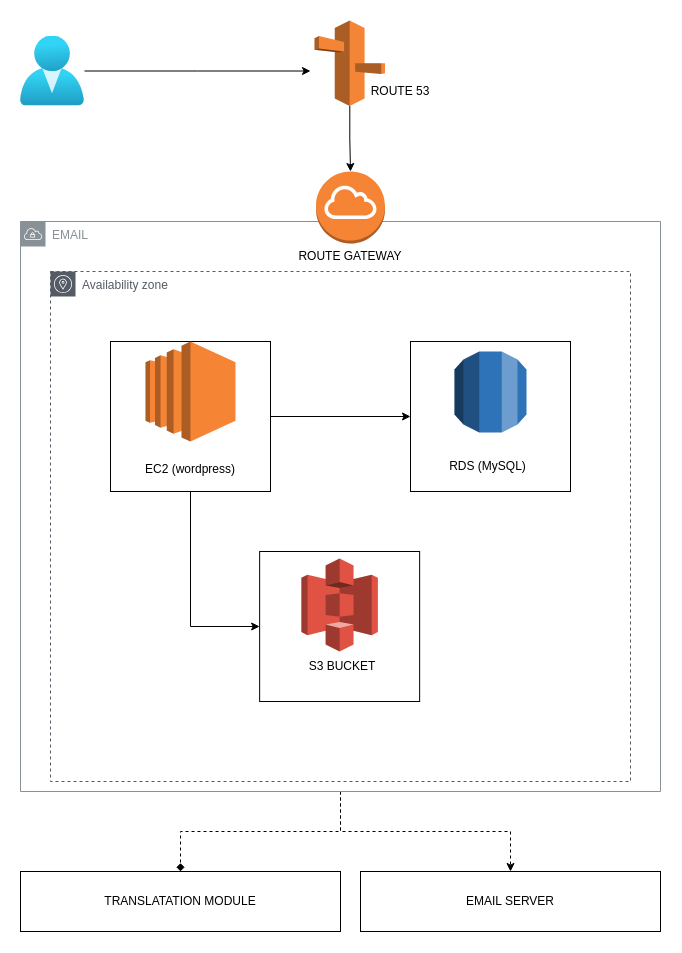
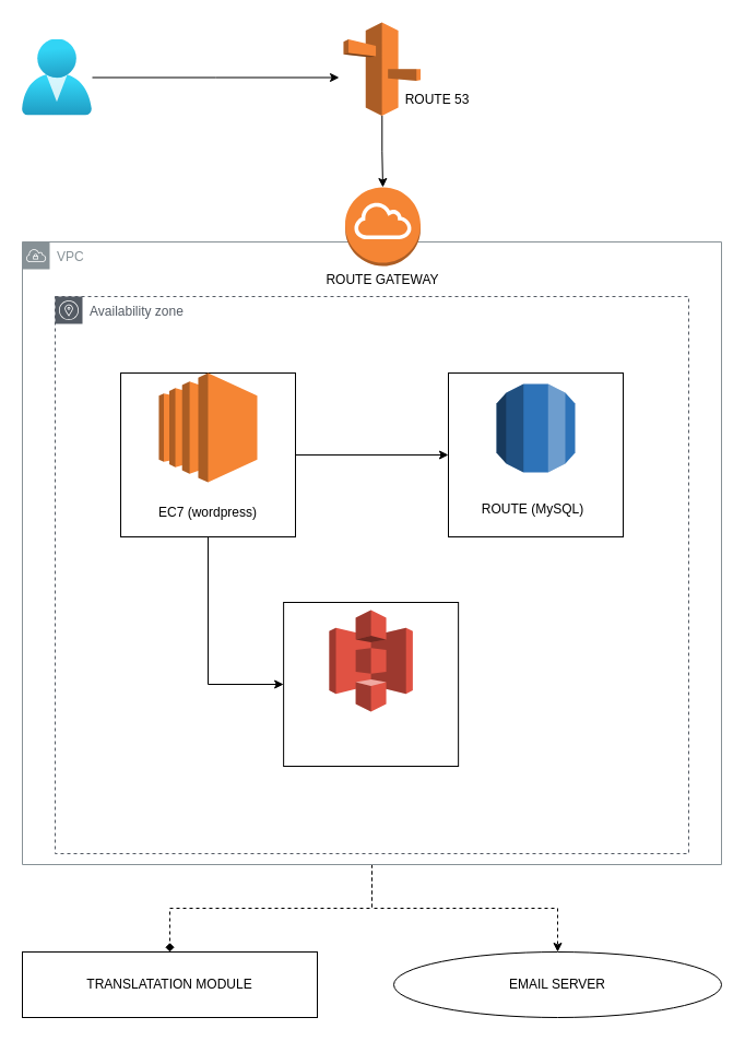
- <mxCell id="4" value="EMAIL" style="sketch=0;outlineConnect=0;gradientColor=none;html=1;whiteSpace=wrap;fontSize=12;fontStyle=0;shape=mxgraph.aws4.group;grIcon=mxgraph.aws4.group_vpc;strokeColor=#879196;fillColor=none;verticalAlign=top;align=left;spacingLeft=30;fontColor=#879196;dashed=0;" vertex="1" parent="1"><mxGeometry x="20" y="221" width="640" height="570" as="geometry" /></mxCell>
+ <mxCell id="4" value="VPC" style="sketch=0;outlineConnect=0;gradientColor=none;html=1;whiteSpace=wrap;fontSize=12;fontStyle=0;shape=mxgraph.aws4.group;grIcon=mxgraph.aws4.group_vpc;strokeColor=#879196;fillColor=none;verticalAlign=top;align=left;spacingLeft=30;fontColor=#879196;dashed=0;" vertex="1" parent="1"><mxGeometry x="20" y="221" width="640" height="570" as="geometry" /></mxCell>
- <mxCell id="24" value="RDS (MySQL)" style="text;html=1;strokeColor=none;fillColor=none;align=center;verticalAlign=middle;whiteSpace=wrap;rounded=0;" vertex="1" parent="1"><mxGeometry x="420" y="451" width="135" height="30" as="geometry" /></mxCell>
+ <mxCell id="24" value="ROUTE (MySQL)" style="text;html=1;strokeColor=none;fillColor=none;align=center;verticalAlign=middle;whiteSpace=wrap;rounded=0;" vertex="1" parent="1"><mxGeometry x="420" y="451" width="135" height="30" as="geometry" /></mxCell>
- <mxCell id="18" value="EC2 (wordpress)" style="text;html=1;strokeColor=none;fillColor=none;align=center;verticalAlign=middle;whiteSpace=wrap;rounded=0;" vertex="1" parent="1"><mxGeometry x="120.88" y="454" width="138.25" height="30" as="geometry" /></mxCell>
+ <mxCell id="18" value="EC7 (wordpress)" style="text;html=1;strokeColor=none;fillColor=none;align=center;verticalAlign=middle;whiteSpace=wrap;rounded=0;" vertex="1" parent="1"><mxGeometry x="120.88" y="454" width="138.25" height="30" as="geometry" /></mxCell>
- <mxCell id="21" value="S3 BUCKET" style="text;html=1;strokeColor=none;fillColor=none;align=center;verticalAlign=middle;whiteSpace=wrap;rounded=0;" vertex="1" parent="1"><mxGeometry x="305.63" y="651" width="71.75" height="30" as="geometry" /></mxCell>
- <mxCell id="12" value="TRANSLATATION MODULE" style="rounded=0;whiteSpace=wrap;html=1;" vertex="1" parent="1"><mxGeometry x="20" y="871" width="320" height="60" as="geometry" /></mxCell>
+ <mxCell id="12" value="TRANSLATATION MODULE" style="rounded=0;whiteSpace=wrap;html=1;" vertex="1" parent="1"><mxGeometry x="20" y="871" width="270" height="60" as="geometry" /></mxCell>
- <mxCell id="13" value="EMAIL SERVER" style="rounded=0;whiteSpace=wrap;html=1;" vertex="1" parent="1"><mxGeometry x="360" y="871" width="300" height="60" as="geometry" /></mxCell>
+ <mxCell id="13" value="EMAIL SERVER" style="ellipse;whiteSpace=wrap;html=1;" vertex="1" parent="1"><mxGeometry x="360" y="871" width="300" height="60" as="geometry" /></mxCell>
